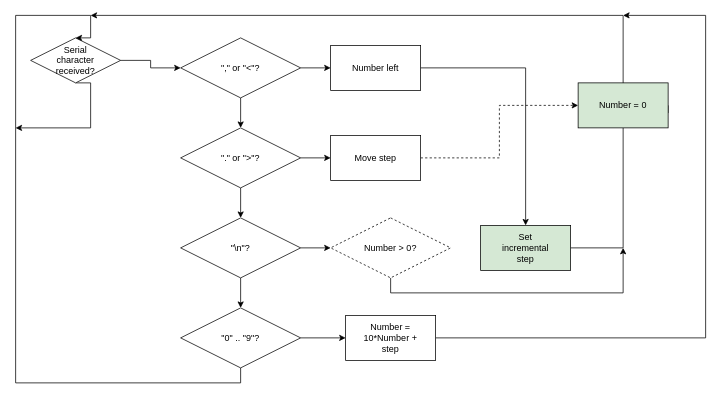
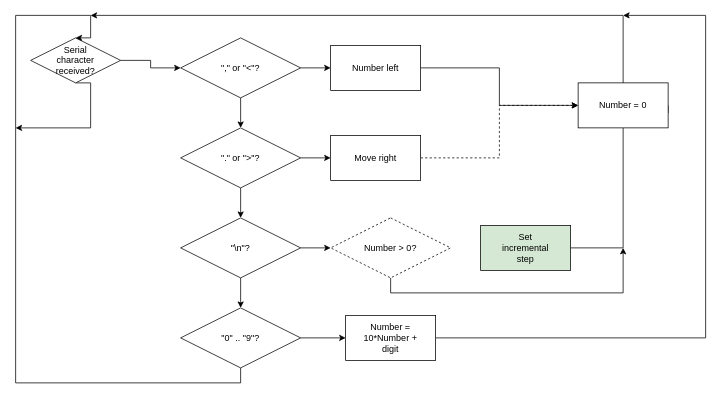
- <mxCell id="26" value="Number = 0" style="rounded=0;whiteSpace=wrap;html=1;fillColor=#d5e8d4;" vertex="1" parent="1"><mxGeometry x="770" y="110" width="120" height="60" as="geometry" /></mxCell>
+ <mxCell id="26" value="Number = 0" style="rounded=0;whiteSpace=wrap;html=1;" vertex="1" parent="1"><mxGeometry x="770" y="110" width="120" height="60" as="geometry" /></mxCell>
- <mxCell id="8" style="edgeStyle=orthogonalEdgeStyle;rounded=0;orthogonalLoop=1;jettySize=auto;html=1;exitX=1;exitY=0.5;exitDx=0;exitDy=0;" edge="1" parent="1" source="9" target="22"><mxGeometry relative="1" as="geometry" /></mxCell>
+ <mxCell id="8" style="edgeStyle=orthogonalEdgeStyle;rounded=0;orthogonalLoop=1;jettySize=auto;html=1;exitX=1;exitY=0.5;exitDx=0;exitDy=0;entryX=0;entryY=0.5;entryDx=0;entryDy=0;" edge="1" parent="1" source="9" target="26"><mxGeometry relative="1" as="geometry" /></mxCell>
- <mxCell id="14" value="Move step" style="rounded=0;whiteSpace=wrap;html=1;" vertex="1" parent="1"><mxGeometry x="440" y="180" width="120" height="60" as="geometry" /></mxCell>
+ <mxCell id="14" value="Move right" style="rounded=0;whiteSpace=wrap;html=1;" vertex="1" parent="1"><mxGeometry x="440" y="180" width="120" height="60" as="geometry" /></mxCell>
- <mxCell id="28" value="Number = 10*Number + step" style="rounded=0;whiteSpace=wrap;html=1;spacingTop=12;spacing=12;spacingLeft=12;spacingBottom=12;spacingRight=12;" vertex="1" parent="1"><mxGeometry x="460" y="420" width="120" height="60" as="geometry" /></mxCell>
+ <mxCell id="28" value="Number = 10*Number + digit" style="rounded=0;whiteSpace=wrap;html=1;spacingTop=12;spacing=12;spacingLeft=12;spacingBottom=12;spacingRight=12;" vertex="1" parent="1"><mxGeometry x="460" y="420" width="120" height="60" as="geometry" /></mxCell>
